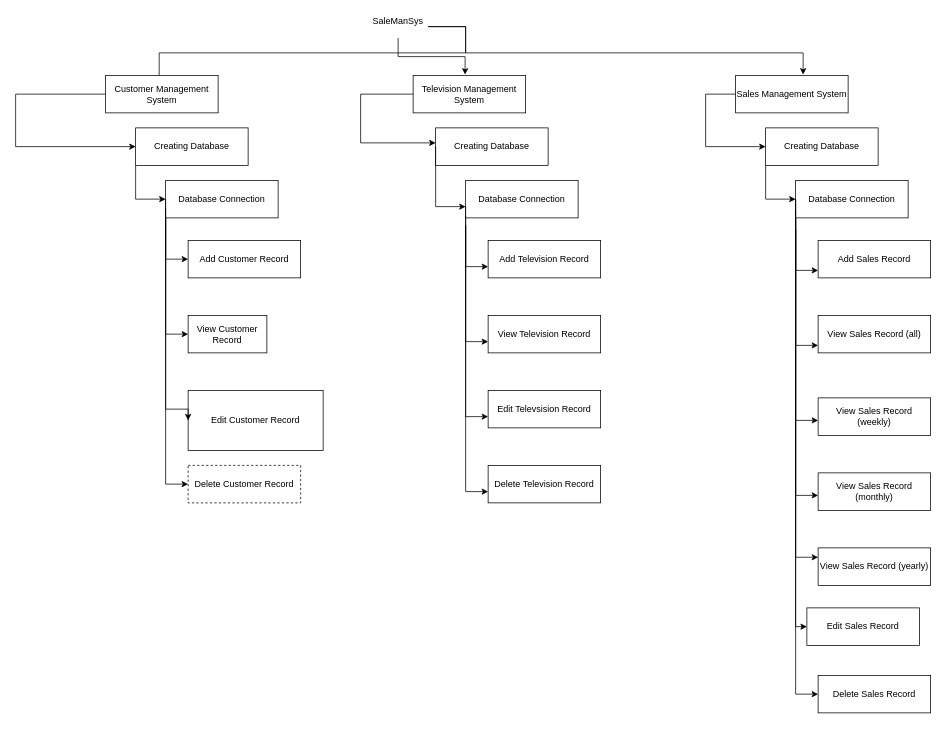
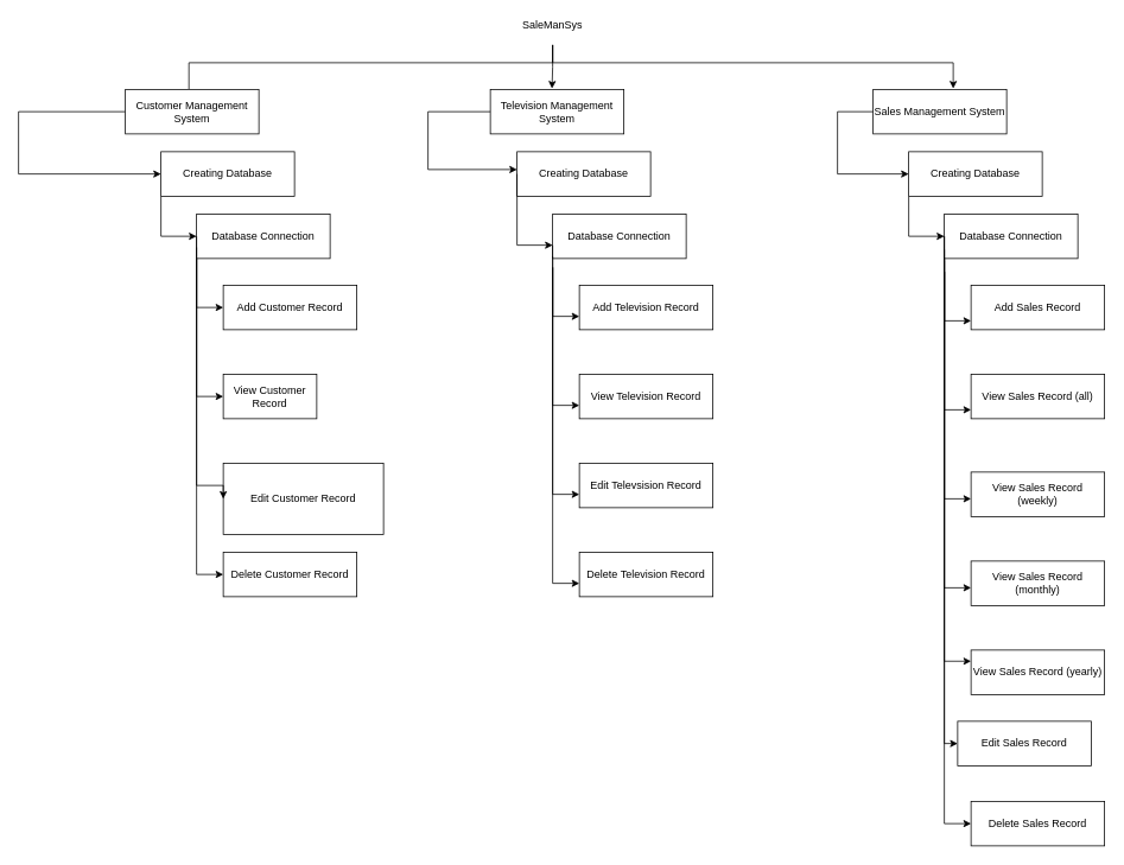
- <mxCell id="5" value="&lt;div&gt;SaleManSys&lt;/div&gt;&lt;div&gt;&lt;br&gt;&lt;/div&gt;" style="text;html=1;strokeColor=none;fillColor=none;align=center;verticalAlign=middle;whiteSpace=wrap;rounded=0;" vertex="1" parent="1"><mxGeometry x="490" y="20" width="80" height="30" as="geometry" /></mxCell>
+ <mxCell id="5" value="&lt;div&gt;SaleManSys&lt;/div&gt;&lt;div&gt;&lt;br&gt;&lt;/div&gt;" style="text;html=1;strokeColor=none;fillColor=none;align=center;verticalAlign=middle;whiteSpace=wrap;rounded=0;" vertex="1" parent="1"><mxGeometry x="580" y="20" width="80" height="30" as="geometry" /></mxCell>
- <mxCell id="16" value="Delete Customer Record" style="rounded=0;whiteSpace=wrap;html=1;dashed=1;" vertex="1" parent="1"><mxGeometry x="250" y="620" width="150" height="50" as="geometry" /></mxCell>
+ <mxCell id="16" value="Delete Customer Record" style="rounded=0;whiteSpace=wrap;html=1;" vertex="1" parent="1"><mxGeometry x="250" y="620" width="150" height="50" as="geometry" /></mxCell>
